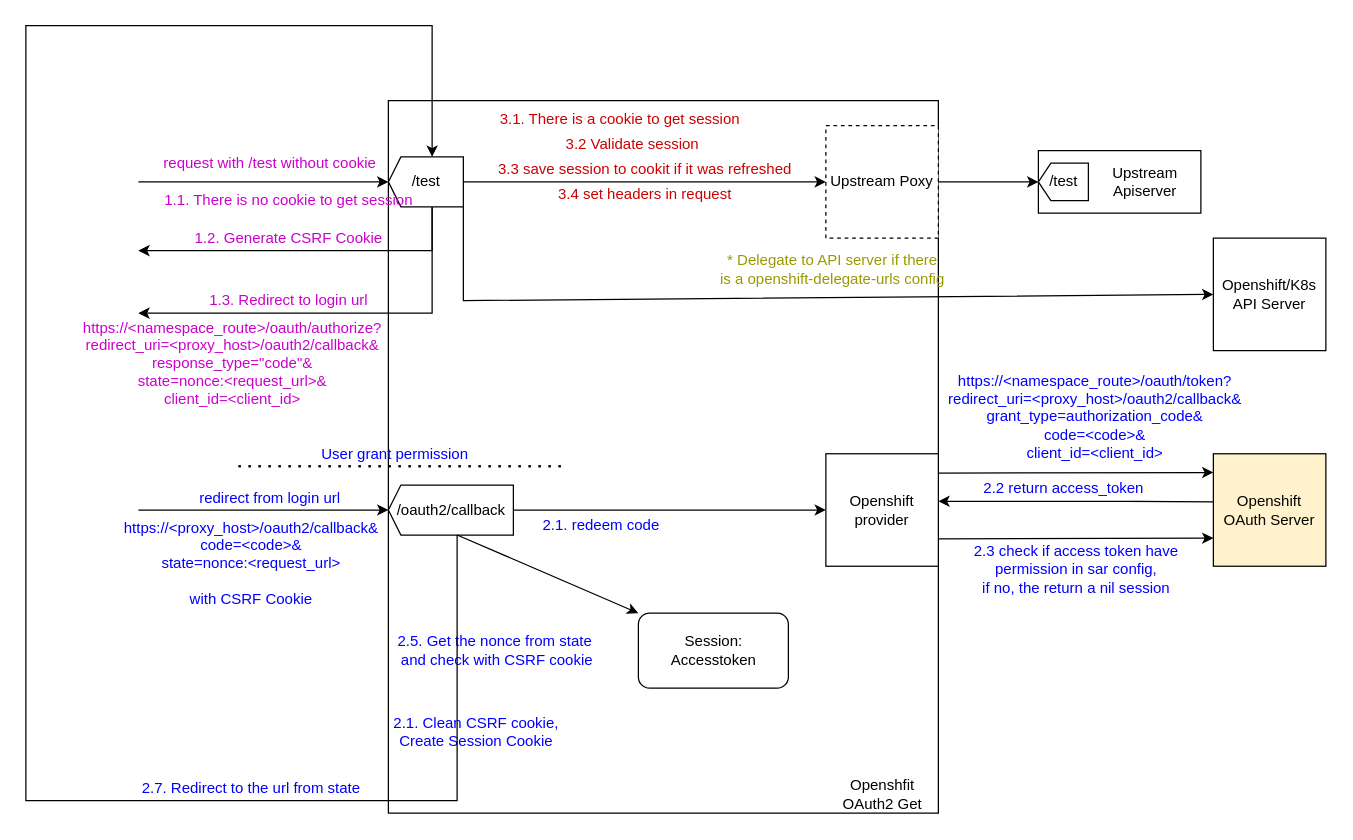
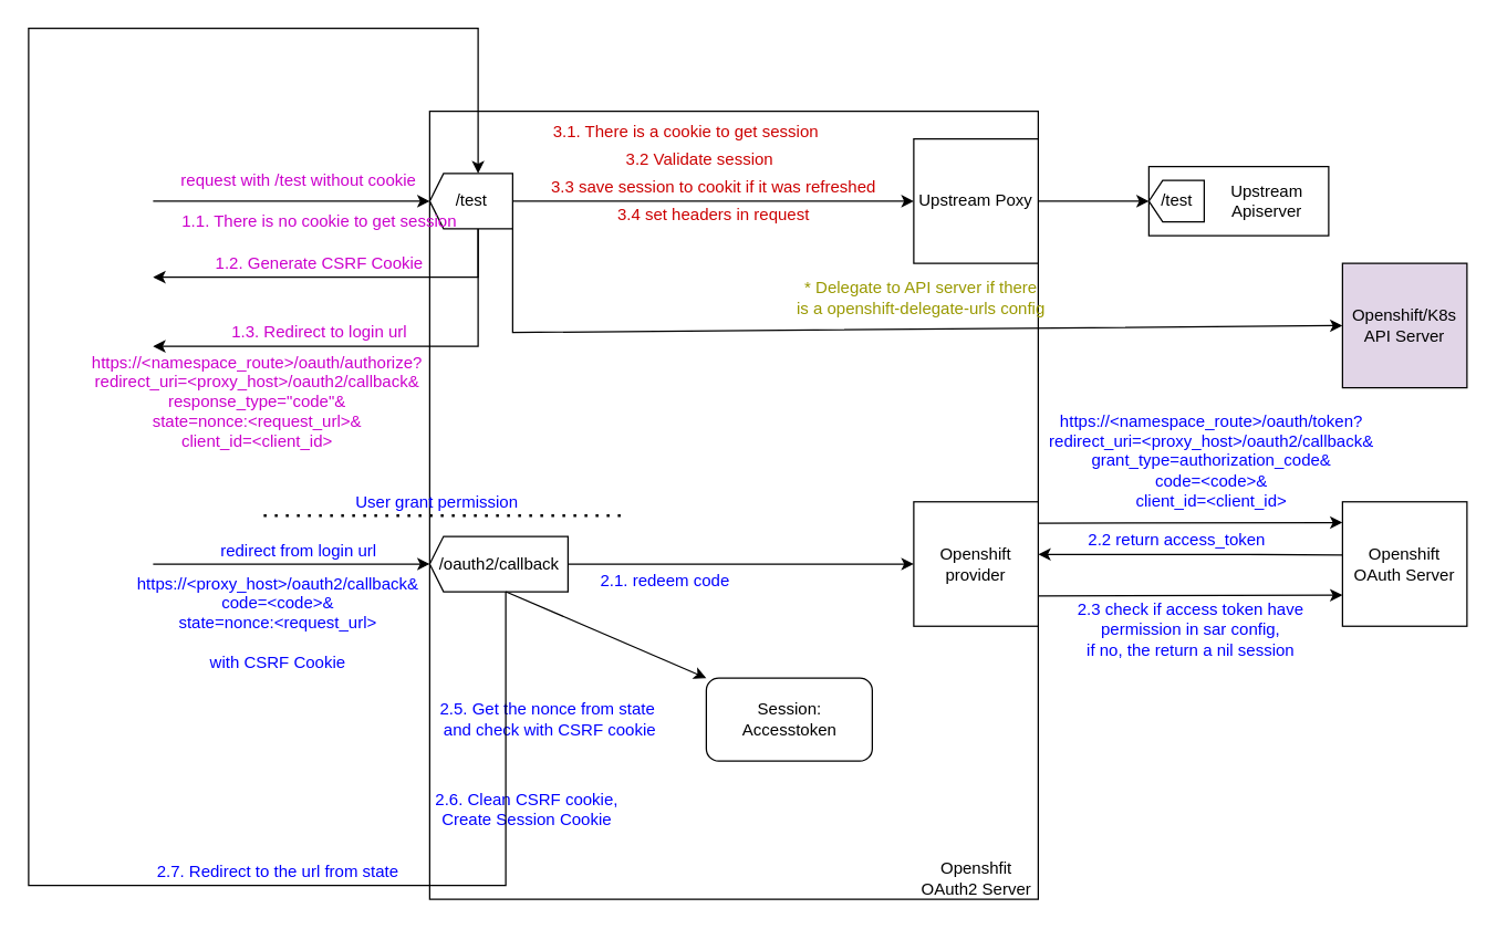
- <mxCell id="4" value="Upstream Poxy" style="whiteSpace=wrap;html=1;aspect=fixed;dashed=1;" parent="1" vertex="1"><mxGeometry x="660" y="100" width="90" height="90" as="geometry" /></mxCell>
+ <mxCell id="4" value="Upstream Poxy" style="whiteSpace=wrap;html=1;aspect=fixed;" parent="1" vertex="1"><mxGeometry x="660" y="100" width="90" height="90" as="geometry" /></mxCell>
- <mxCell id="49" value="Openshift/K8s&lt;br&gt;API Server" style="whiteSpace=wrap;html=1;aspect=fixed;" vertex="1" parent="1"><mxGeometry x="970" y="190" width="90" height="90" as="geometry" /></mxCell>
+ <mxCell id="49" value="Openshift/K8s&lt;br&gt;API Server" style="whiteSpace=wrap;html=1;aspect=fixed;fillColor=#e1d5e7;" vertex="1" parent="1"><mxGeometry x="970" y="190" width="90" height="90" as="geometry" /></mxCell>
- <mxCell id="48" value="Openshift&lt;br&gt;OAuth Server" style="whiteSpace=wrap;html=1;aspect=fixed;fillColor=#fff2cc;" vertex="1" parent="1"><mxGeometry x="970" y="362.5" width="90" height="90" as="geometry" /></mxCell>
+ <mxCell id="48" value="Openshift&lt;br&gt;OAuth Server" style="whiteSpace=wrap;html=1;aspect=fixed;" vertex="1" parent="1"><mxGeometry x="970" y="362.5" width="90" height="90" as="geometry" /></mxCell>
- <mxCell id="37" value="&lt;font color=&quot;#0000ff&quot;&gt;2.1. Clean CSRF cookie, &lt;br&gt;Create Session Cookie&lt;/font&gt;" style="text;html=1;align=center;verticalAlign=middle;resizable=0;points=[];autosize=1;strokeColor=none;fillColor=none;" parent="1" vertex="1"><mxGeometry x="305" y="570" width="150" height="30" as="geometry" /></mxCell>
+ <mxCell id="37" value="&lt;font color=&quot;#0000ff&quot;&gt;2.6. Clean CSRF cookie, &lt;br&gt;Create Session Cookie&lt;/font&gt;" style="text;html=1;align=center;verticalAlign=middle;resizable=0;points=[];autosize=1;strokeColor=none;fillColor=none;" parent="1" vertex="1"><mxGeometry x="305" y="570" width="150" height="30" as="geometry" /></mxCell>
- <mxCell id="12" value="&lt;span&gt;Openshfit&lt;/span&gt;&lt;br&gt;&lt;span&gt;OAuth2 Get&lt;/span&gt;" style="text;html=1;align=center;verticalAlign=middle;resizable=0;points=[];autosize=1;strokeColor=none;fillColor=none;" parent="1" vertex="1"><mxGeometry x="660" y="620" width="90" height="30" as="geometry" /></mxCell>
+ <mxCell id="12" value="&lt;span&gt;Openshfit&lt;/span&gt;&lt;br&gt;&lt;span&gt;OAuth2 Server&lt;/span&gt;" style="text;html=1;align=center;verticalAlign=middle;resizable=0;points=[];autosize=1;strokeColor=none;fillColor=none;" parent="1" vertex="1"><mxGeometry x="660" y="620" width="90" height="30" as="geometry" /></mxCell>
